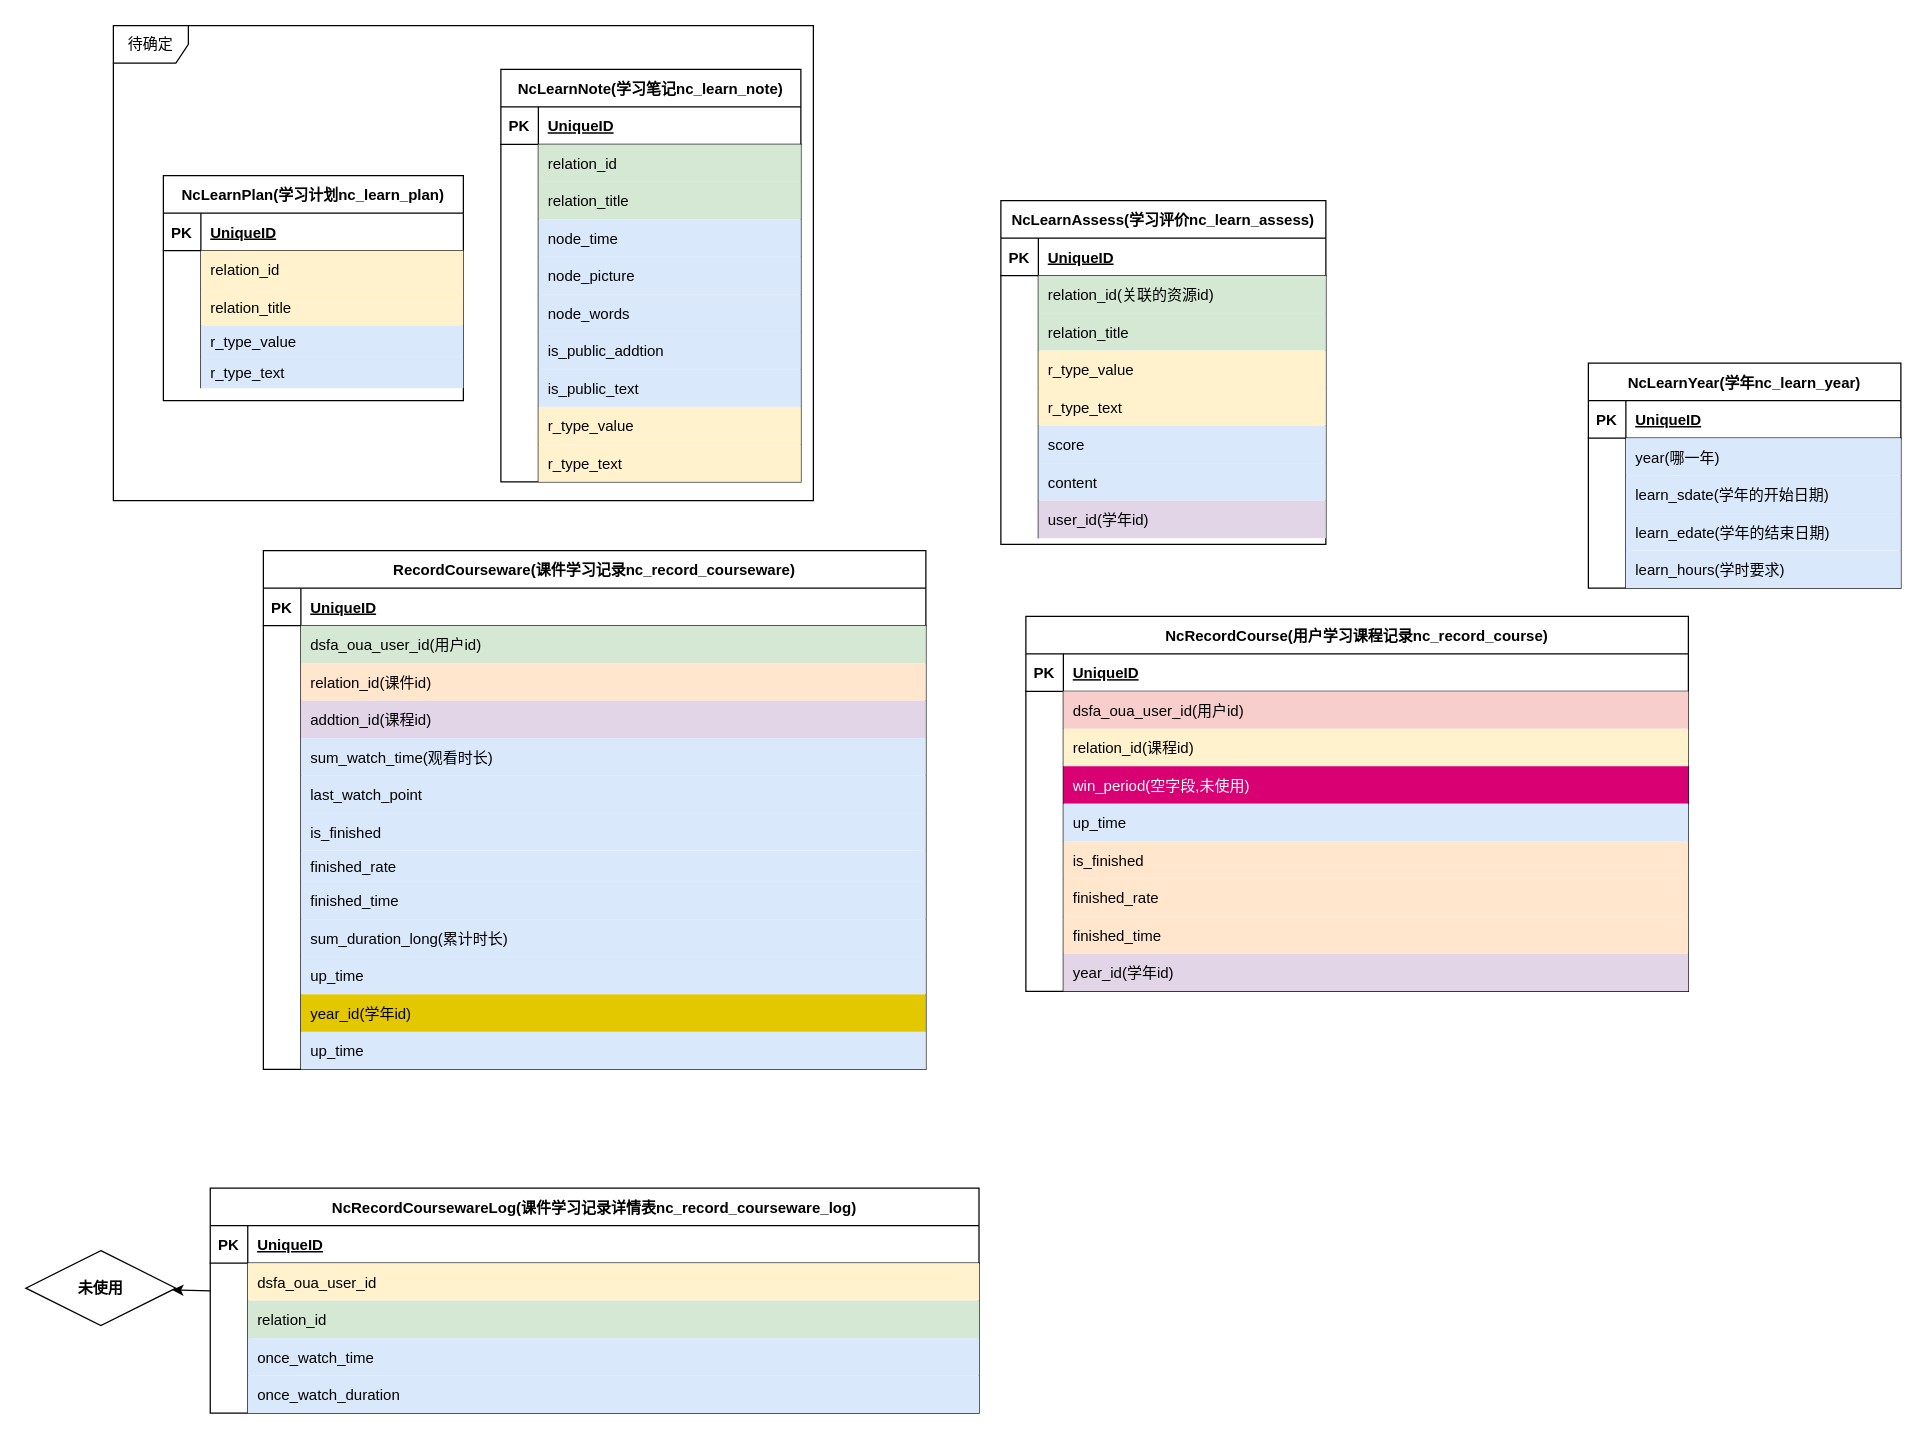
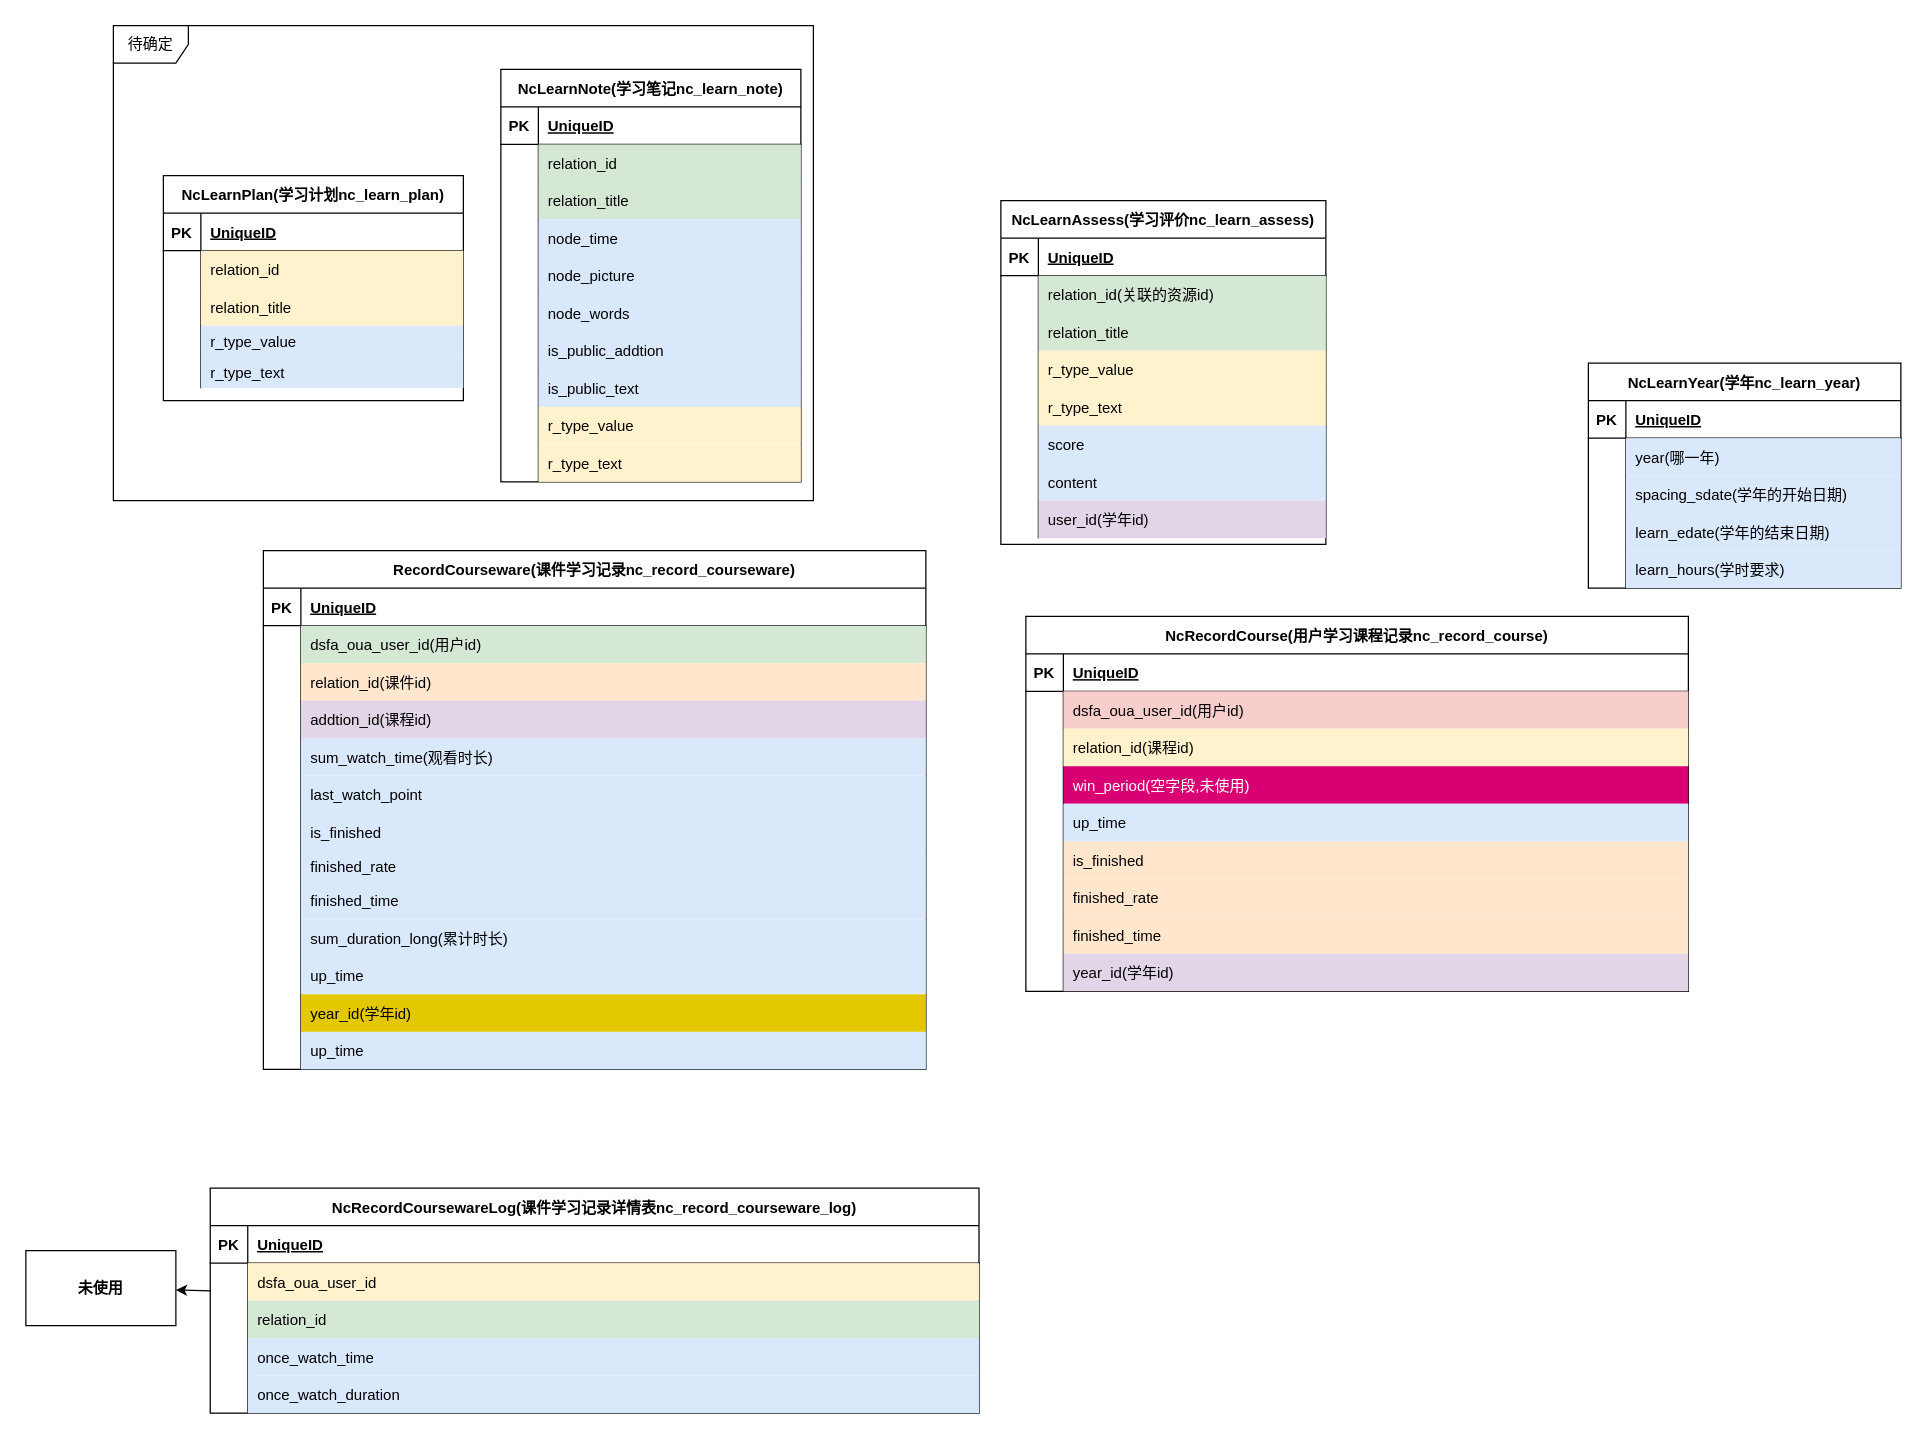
- <mxCell id="12" value="learn_sdate(学年的开始日期)" style="shape=partialRectangle;connectable=0;fillColor=#dae8fc;top=0;left=0;bottom=0;right=0;align=left;spacingLeft=6;overflow=hidden;strokeColor=#6c8ebf;" parent="10" vertex="1"><mxGeometry x="30" width="220" height="30" as="geometry" /></mxCell>
+ <mxCell id="12" value="spacing_sdate(学年的开始日期)" style="shape=partialRectangle;connectable=0;fillColor=#dae8fc;top=0;left=0;bottom=0;right=0;align=left;spacingLeft=6;overflow=hidden;strokeColor=#6c8ebf;" parent="10" vertex="1"><mxGeometry x="30" width="220" height="30" as="geometry" /></mxCell>
- <mxCell id="176" value="未使用" style="rhombus;whiteSpace=wrap;html=1;fontStyle=1;startSize=30;" vertex="1" parent="1"><mxGeometry x="20" y="1000" width="120" height="60" as="geometry" /></mxCell>
+ <mxCell id="176" value="未使用" style="whiteSpace=wrap;html=1;fontStyle=1;startSize=30;" vertex="1" parent="1"><mxGeometry x="20" y="1000" width="120" height="60" as="geometry" /></mxCell>
